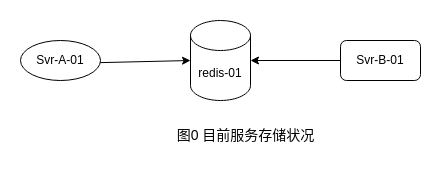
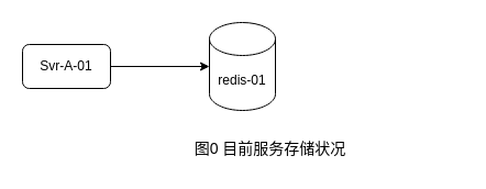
- <mxCell id="3" value="Svr-A-01" style="ellipse;whiteSpace=wrap;html=1;" parent="1" vertex="1"><mxGeometry x="20" y="40" width="80" height="40" as="geometry" /></mxCell>
+ <mxCell id="3" value="Svr-A-01" style="rounded=1;whiteSpace=wrap;html=1;" parent="1" vertex="1"><mxGeometry x="20" y="40" width="80" height="40" as="geometry" /></mxCell>
- <mxCell id="4" value="" style="edgeStyle=none;html=1;fontSize=14;" edge="1" parent="1" source="5" target="6"><mxGeometry relative="1" as="geometry" /></mxCell>
- <mxCell id="5" value="Svr-B-01" style="rounded=1;whiteSpace=wrap;html=1;" parent="1" vertex="1"><mxGeometry x="340" y="40" width="80" height="40" as="geometry" /></mxCell>
